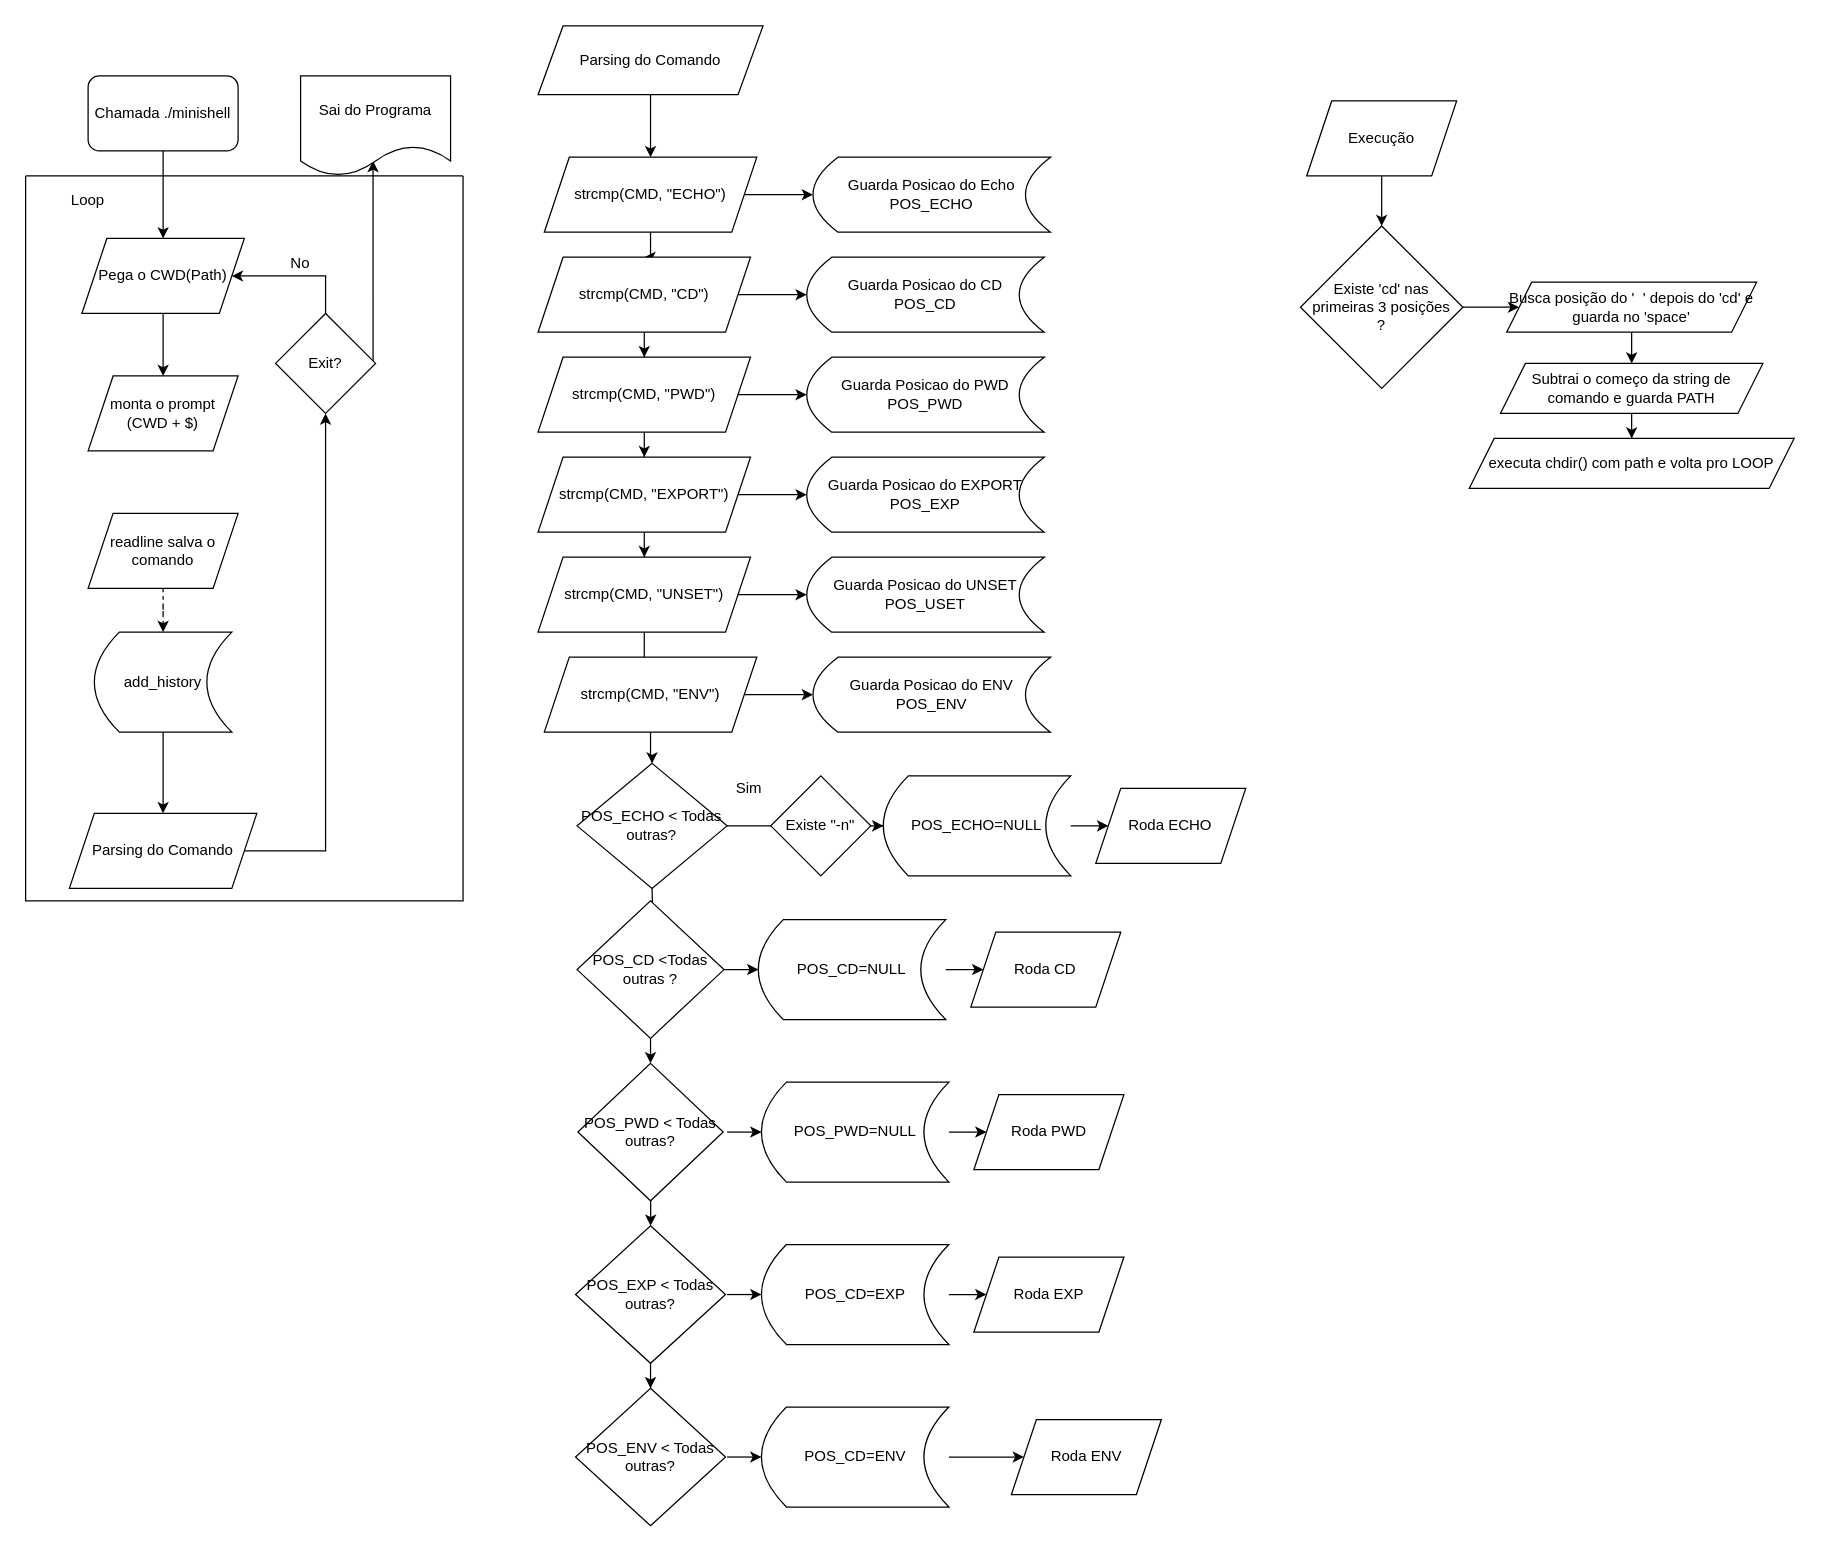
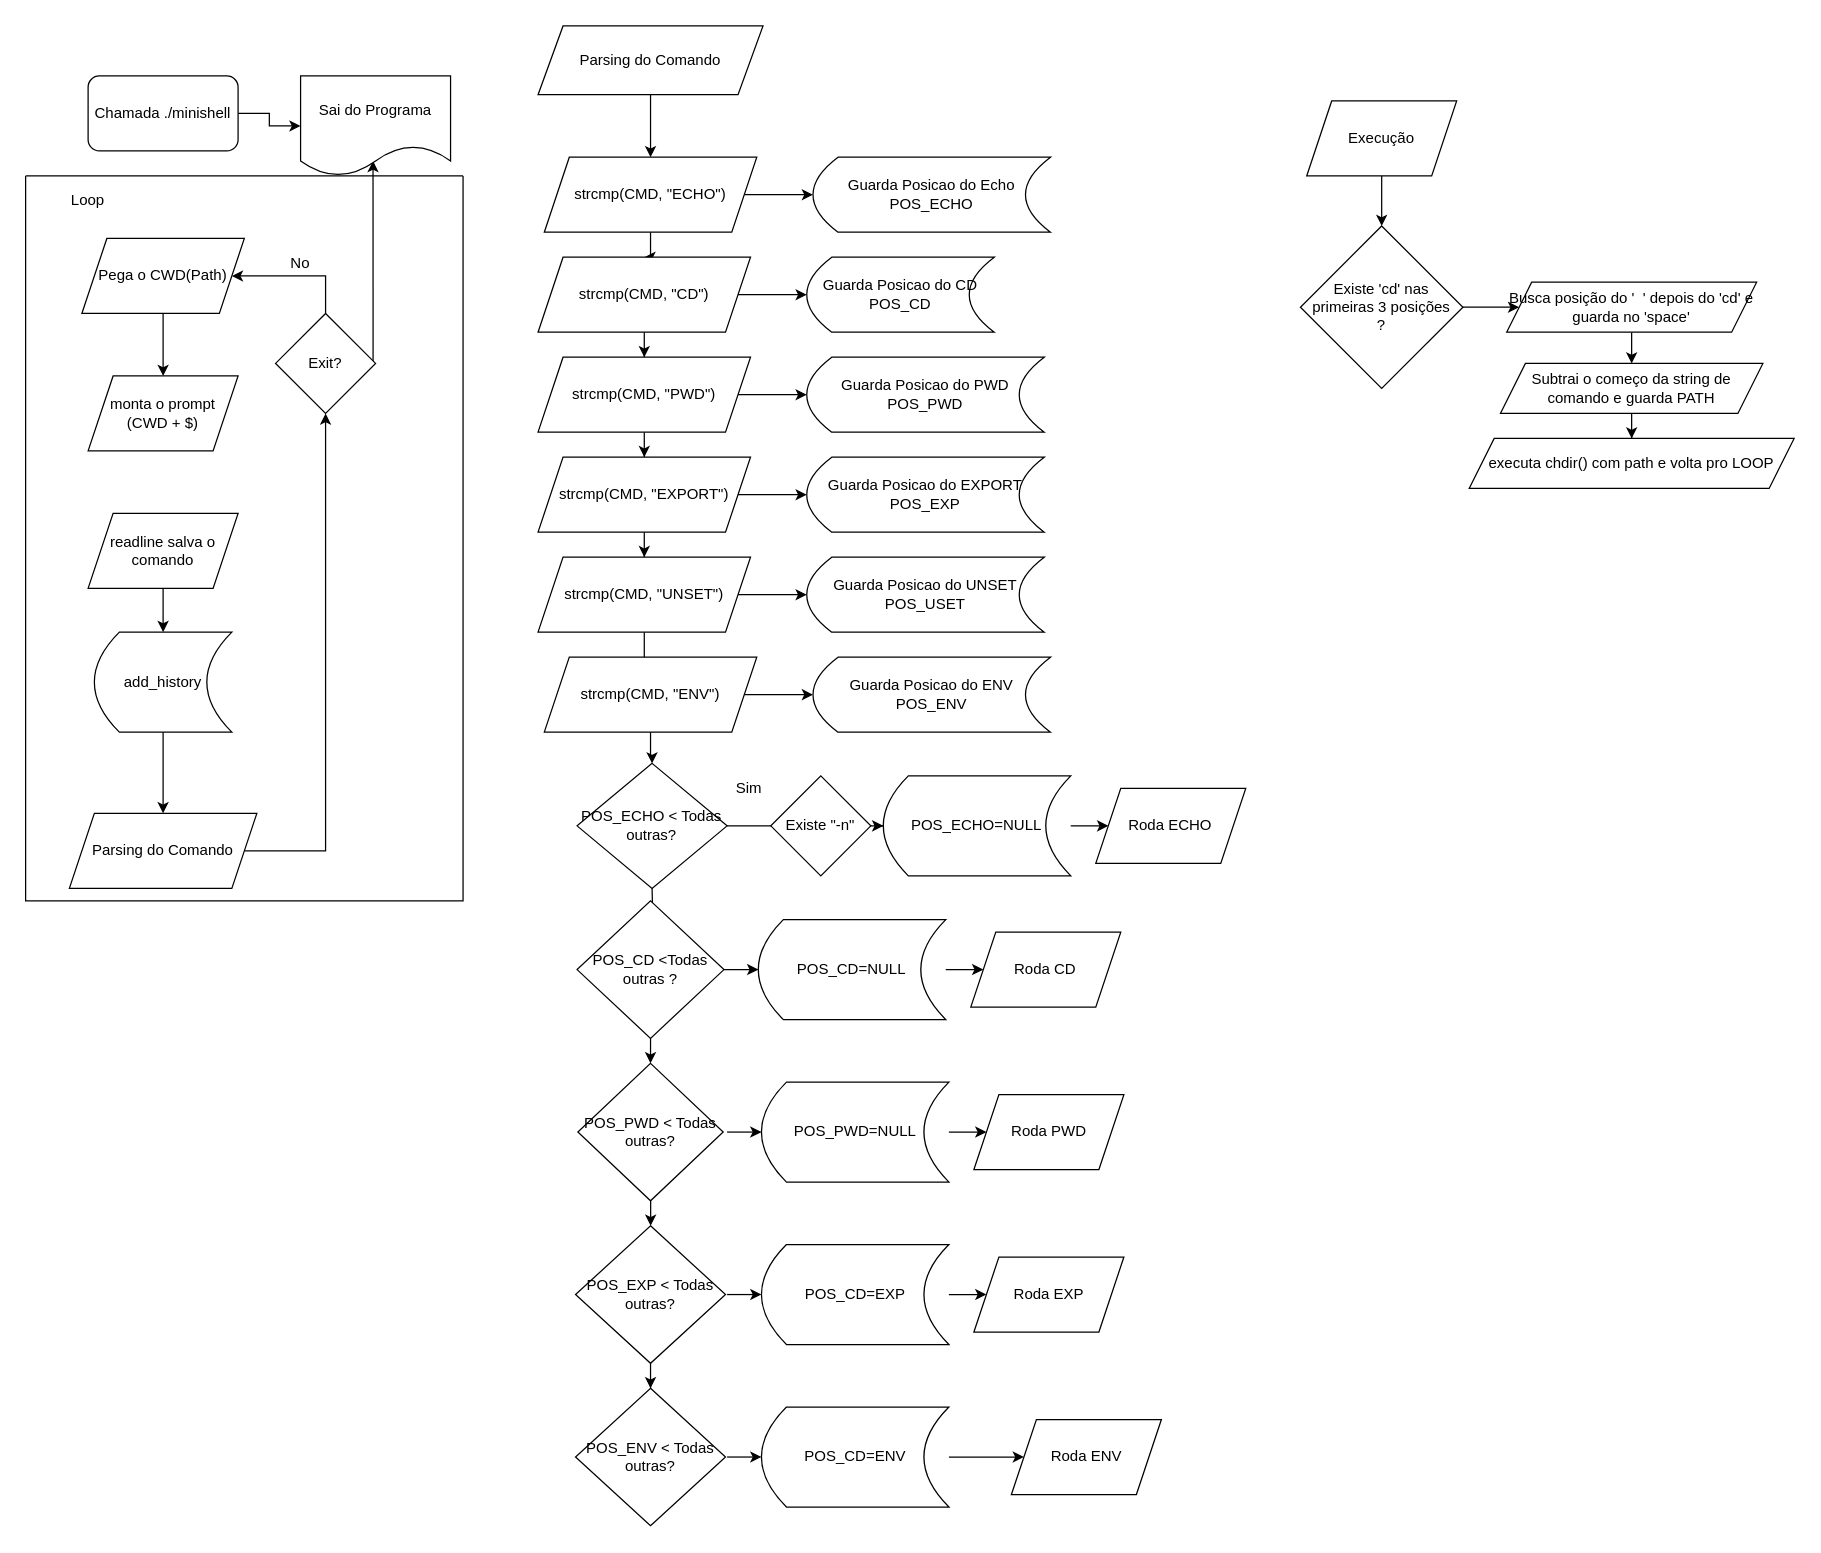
- <mxCell id="2" style="edgeStyle=orthogonalEdgeStyle;rounded=0;orthogonalLoop=1;jettySize=auto;html=1;" parent="1" source="3" target="5" edge="1"><mxGeometry relative="1" as="geometry" /></mxCell>
+ <mxCell id="2" style="edgeStyle=orthogonalEdgeStyle;rounded=0;orthogonalLoop=1;jettySize=auto;html=1;" parent="1" source="3" target="14" edge="1"><mxGeometry relative="1" as="geometry" /></mxCell>
- <mxCell id="38" value="&lt;div&gt;Guarda Posicao do CD&lt;/div&gt;&lt;div&gt;POS_CD&lt;br&gt;&lt;/div&gt;" style="shape=dataStorage;whiteSpace=wrap;html=1;fixedSize=1;" vertex="1" parent="1"><mxGeometry x="645" y="205" width="190" height="60" as="geometry" /></mxCell>
+ <mxCell id="38" value="&lt;div&gt;Guarda Posicao do CD&lt;/div&gt;&lt;div&gt;POS_CD&lt;br&gt;&lt;/div&gt;" style="shape=dataStorage;whiteSpace=wrap;html=1;fixedSize=1;" vertex="1" parent="1"><mxGeometry x="645" y="205" width="150" height="60" as="geometry" /></mxCell>
- <mxCell id="8" style="edgeStyle=orthogonalEdgeStyle;rounded=0;orthogonalLoop=1;jettySize=auto;html=1;entryX=0.5;entryY=0;entryDx=0;entryDy=0;dashed=1;" parent="1" source="9" target="17" edge="1"><mxGeometry relative="1" as="geometry" /></mxCell>
+ <mxCell id="8" style="edgeStyle=orthogonalEdgeStyle;rounded=0;orthogonalLoop=1;jettySize=auto;html=1;entryX=0.5;entryY=0;entryDx=0;entryDy=0;" parent="1" source="9" target="17" edge="1"><mxGeometry relative="1" as="geometry" /></mxCell>
